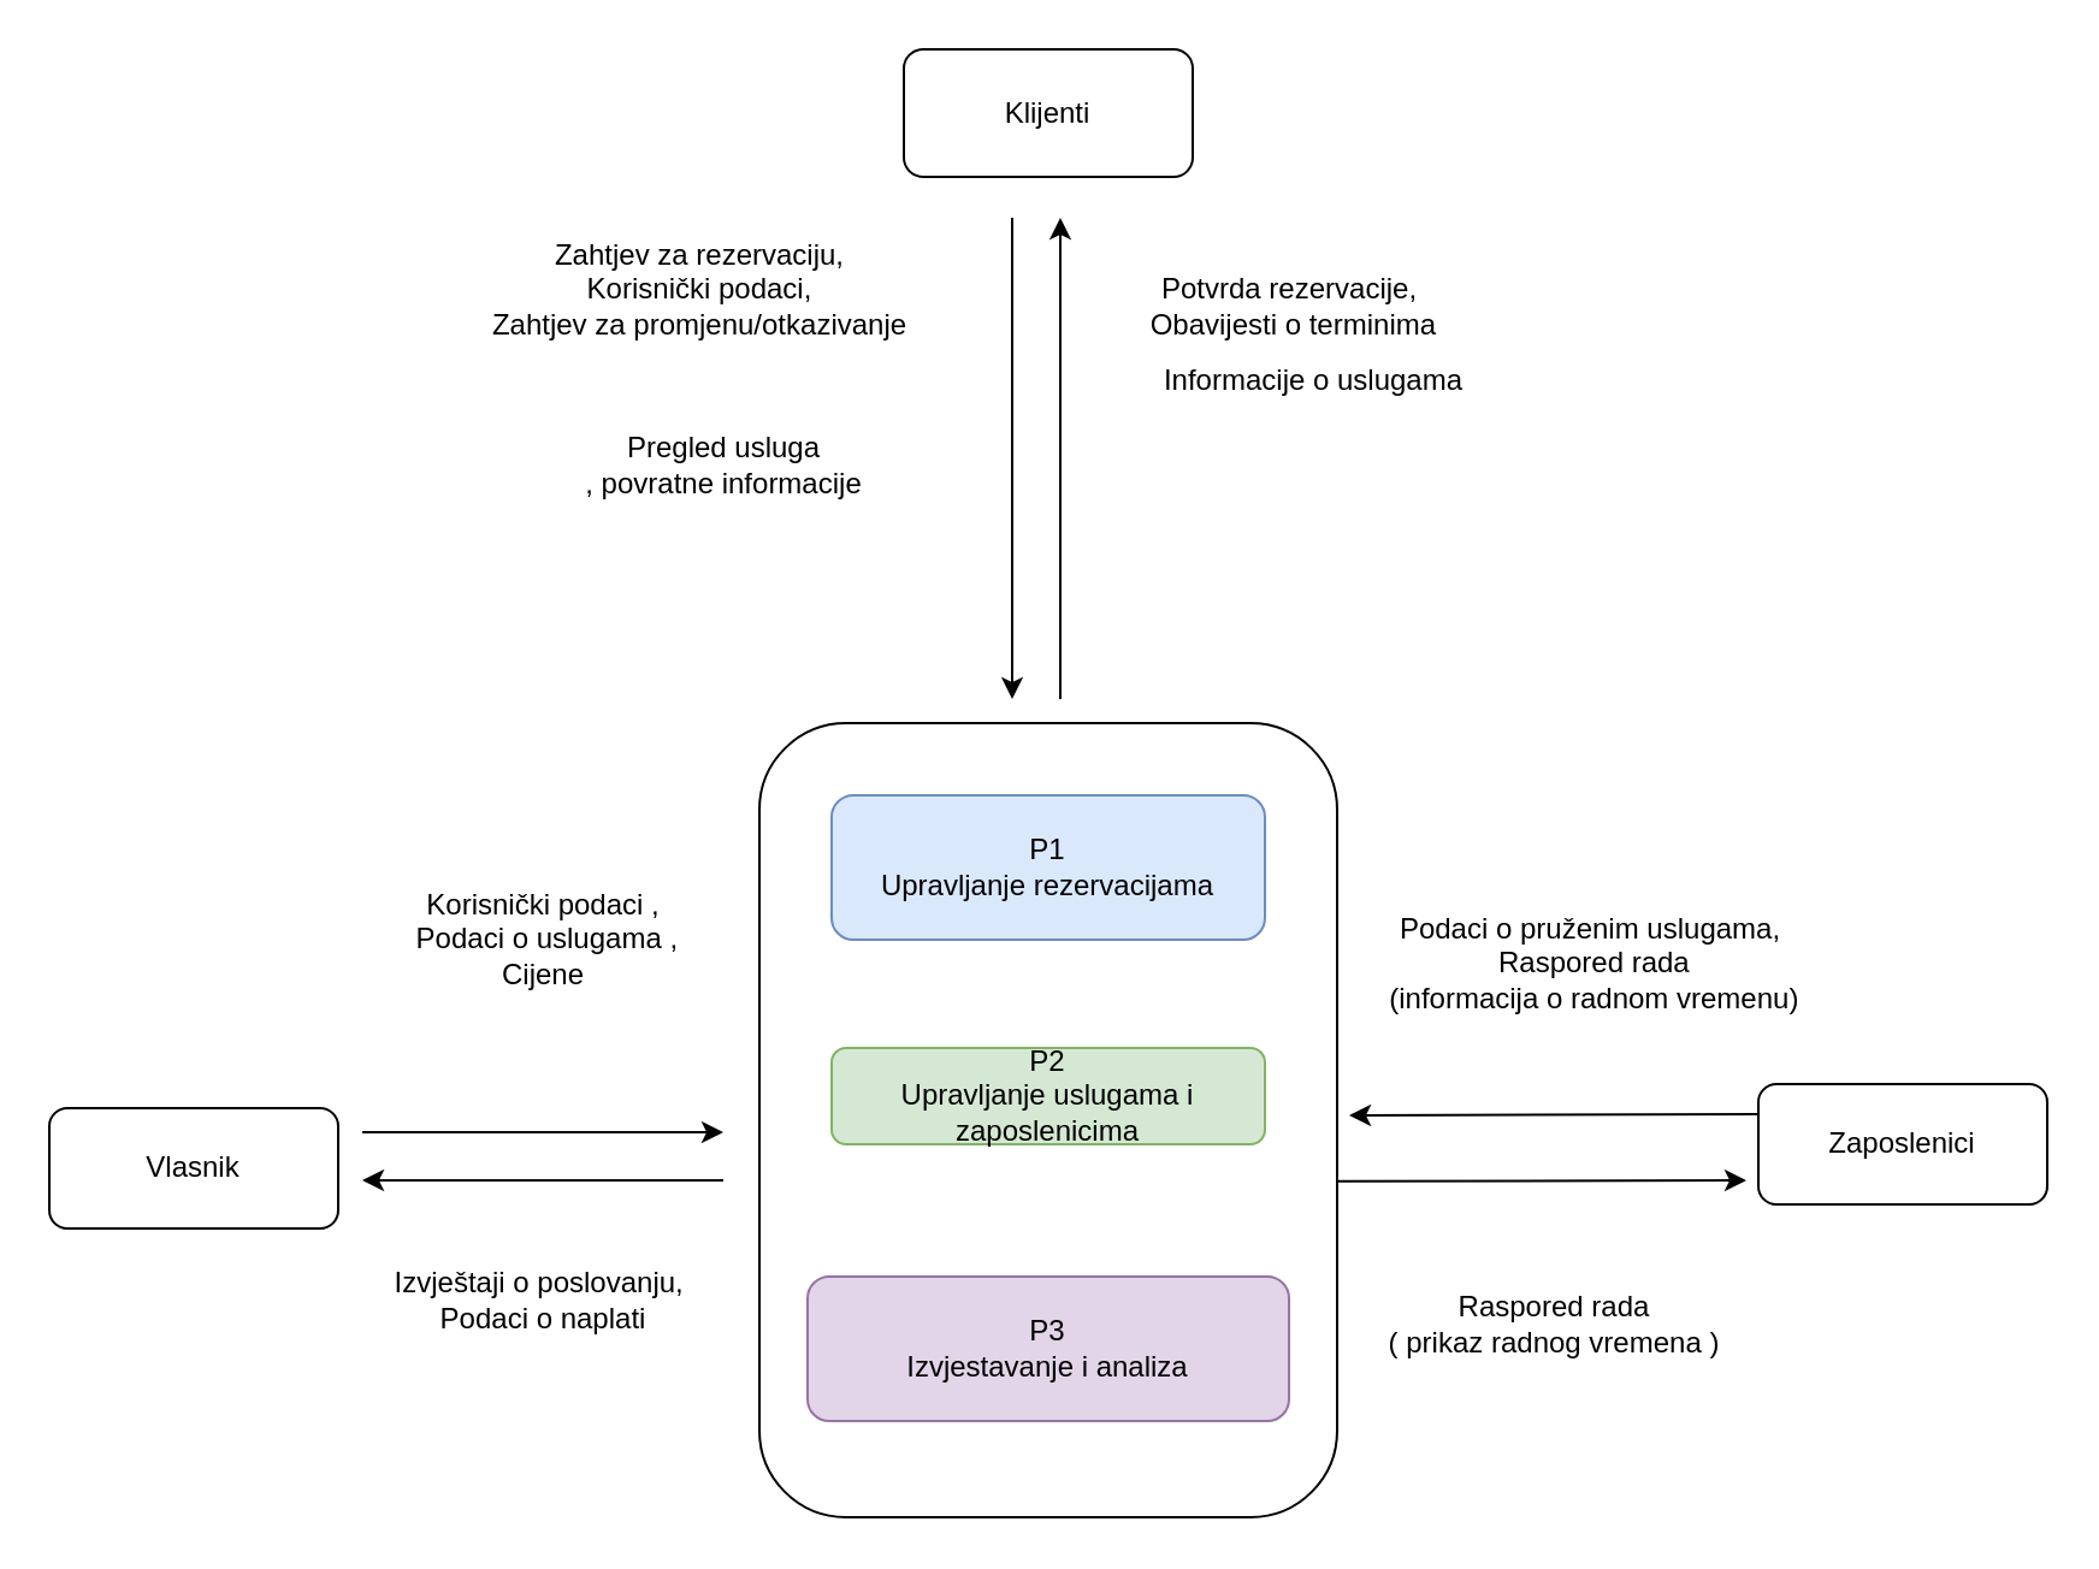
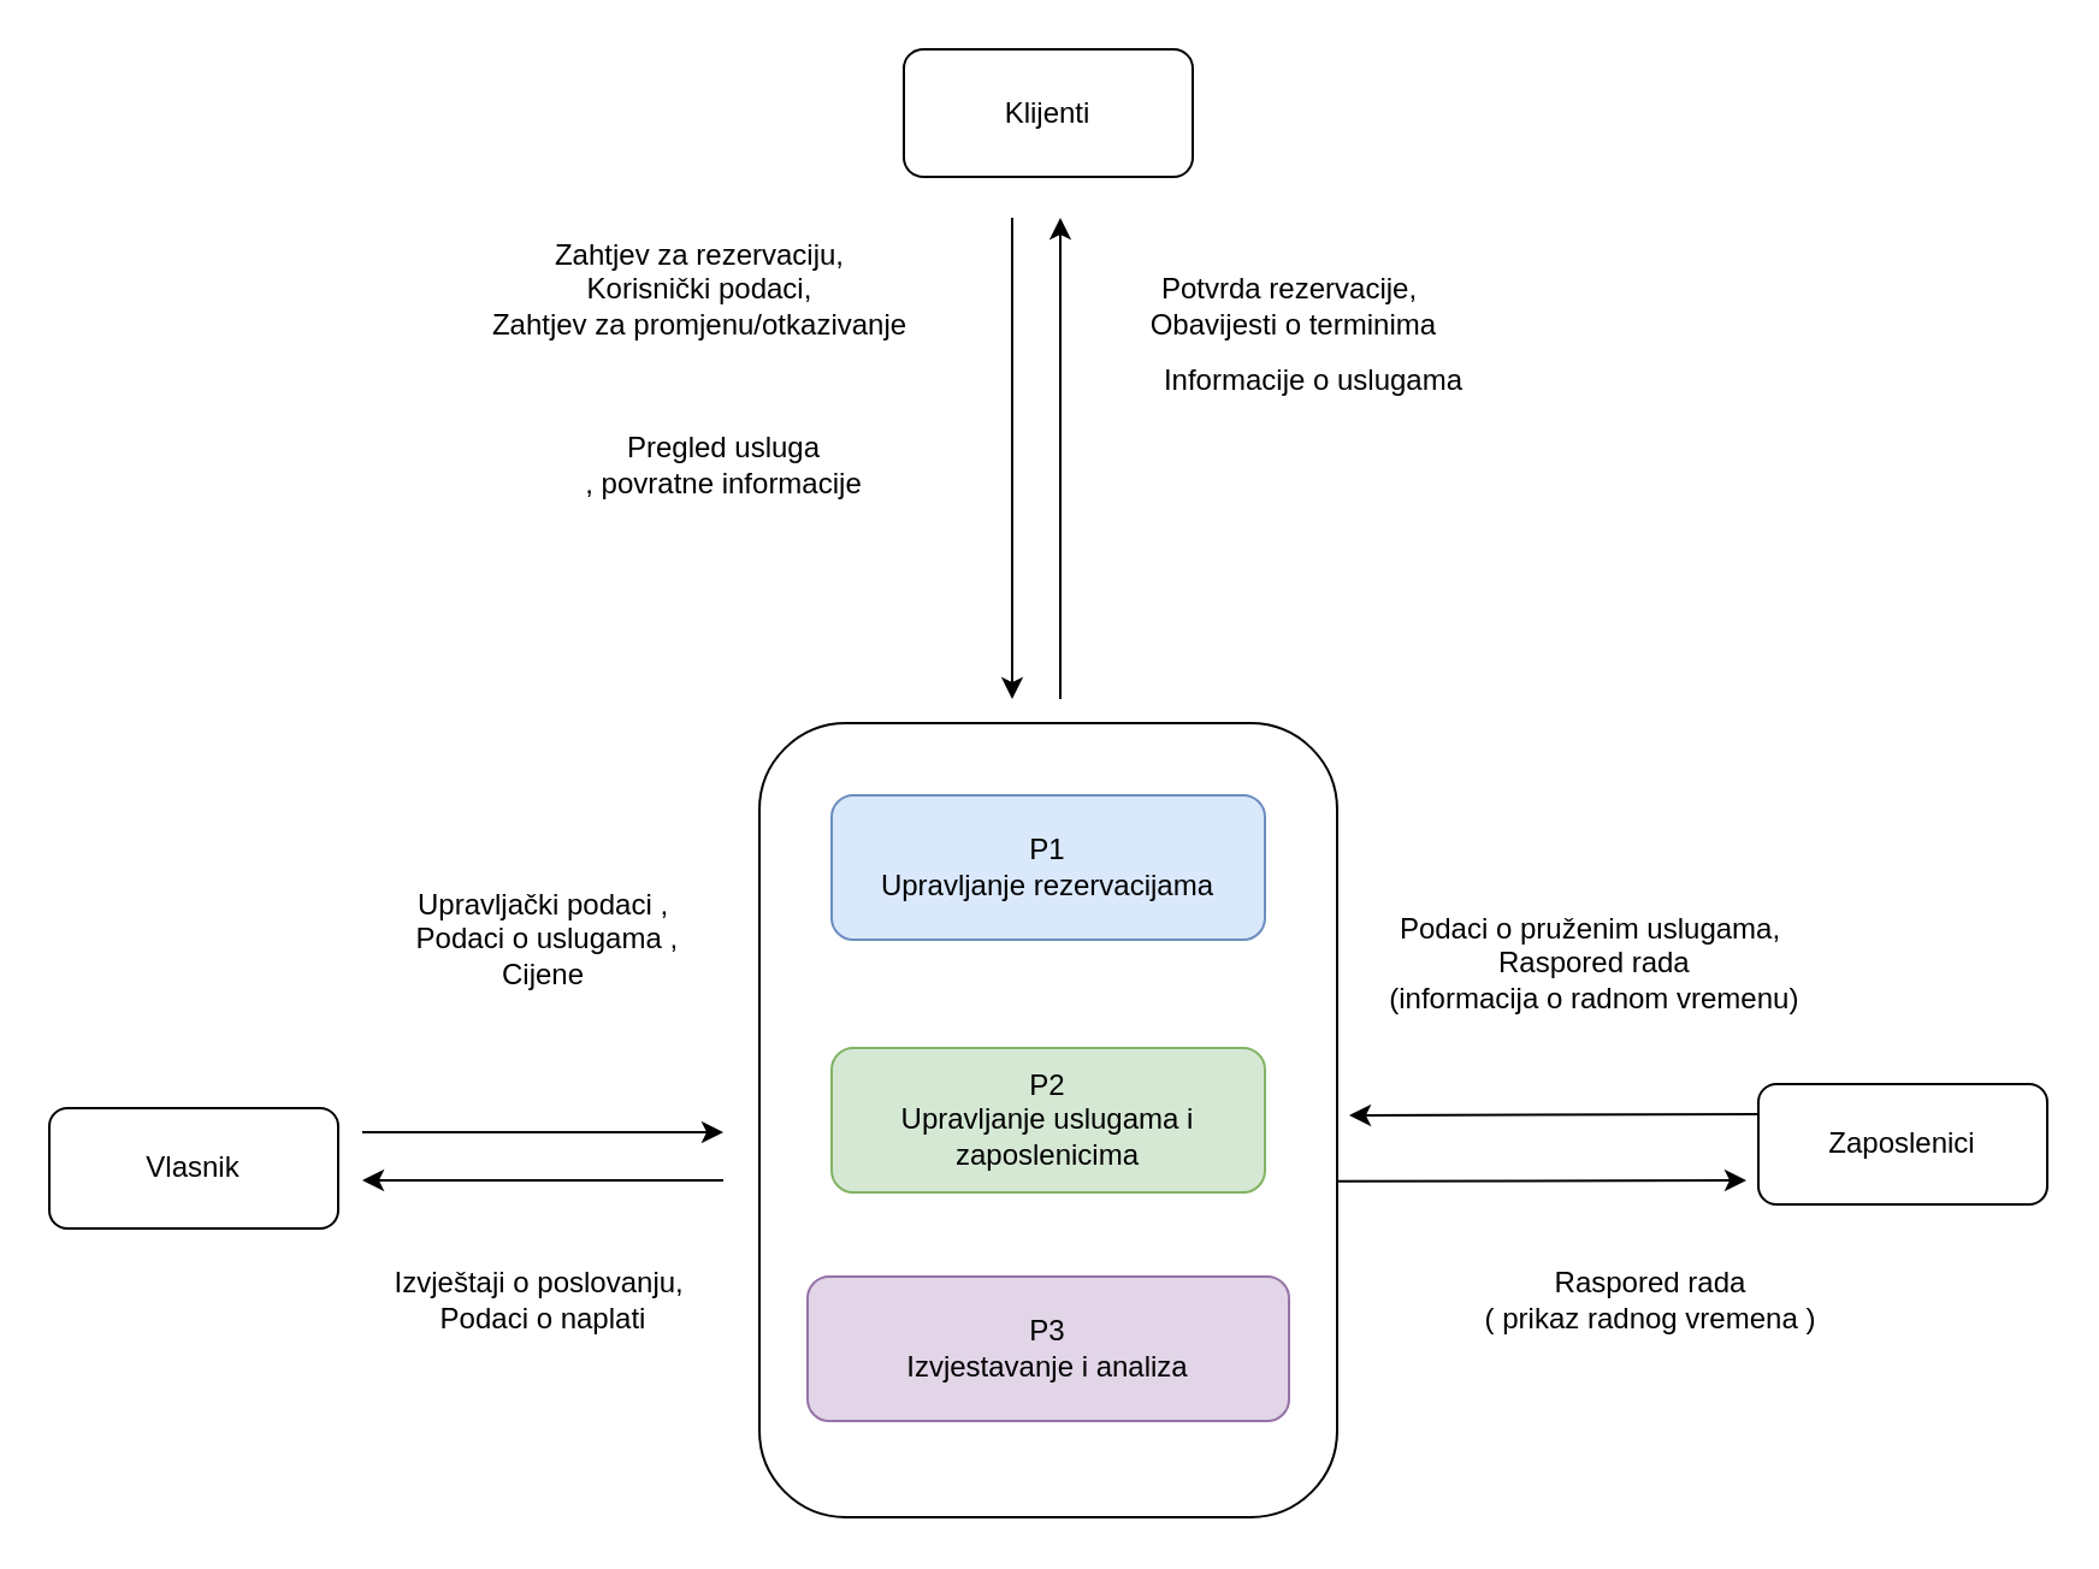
- <mxCell id="14" value="Korisnički podaci ,&lt;div&gt;&amp;nbsp;Podaci o uslugama ,&lt;/div&gt;&lt;div&gt;&amp;nbsp;Cijene&amp;nbsp;&lt;/div&gt;" style="text;html=1;align=center;verticalAlign=middle;resizable=0;points=[];autosize=1;strokeColor=none;fillColor=none;" parent="1" vertex="1"><mxGeometry x="155" y="360" width="140" height="60" as="geometry" /></mxCell>
+ <mxCell id="14" value="Upravljački podaci ,&lt;div&gt;&amp;nbsp;Podaci o uslugama ,&lt;/div&gt;&lt;div&gt;&amp;nbsp;Cijene&amp;nbsp;&lt;/div&gt;" style="text;html=1;align=center;verticalAlign=middle;resizable=0;points=[];autosize=1;strokeColor=none;fillColor=none;" parent="1" vertex="1"><mxGeometry x="155" y="360" width="140" height="60" as="geometry" /></mxCell>
- <mxCell id="20" value="P2&#10;Upravljanje uslugama i zaposlenicima" style="shape=rectangle;whiteSpace=wrap;rounded=1;fillColor=#d5e8d4;strokeColor=#82b366;" parent="18" vertex="1"><mxGeometry x="10" y="105" width="180" height="40" as="geometry" /></mxCell>
+ <mxCell id="20" value="P2&#10;Upravljanje uslugama i zaposlenicima" style="shape=rectangle;whiteSpace=wrap;rounded=1;fillColor=#d5e8d4;strokeColor=#82b366;" parent="18" vertex="1"><mxGeometry x="10" y="105" width="180" height="60" as="geometry" /></mxCell>
- <mxCell id="13" value="Raspored rada&lt;div&gt;&amp;nbsp;( prikaz radnog vremena )&amp;nbsp;&lt;/div&gt;" style="text;html=1;align=center;verticalAlign=middle;resizable=0;points=[];autosize=1;strokeColor=none;fillColor=none;" parent="1" vertex="1"><mxGeometry x="560" y="530" width="170" height="40" as="geometry" /></mxCell>
+ <mxCell id="13" value="Raspored rada&lt;div&gt;&amp;nbsp;( prikaz radnog vremena )&amp;nbsp;&lt;/div&gt;" style="text;html=1;align=center;verticalAlign=middle;resizable=0;points=[];autosize=1;strokeColor=none;fillColor=none;" parent="1" vertex="1"><mxGeometry x="600" y="520" width="170" height="40" as="geometry" /></mxCell>
